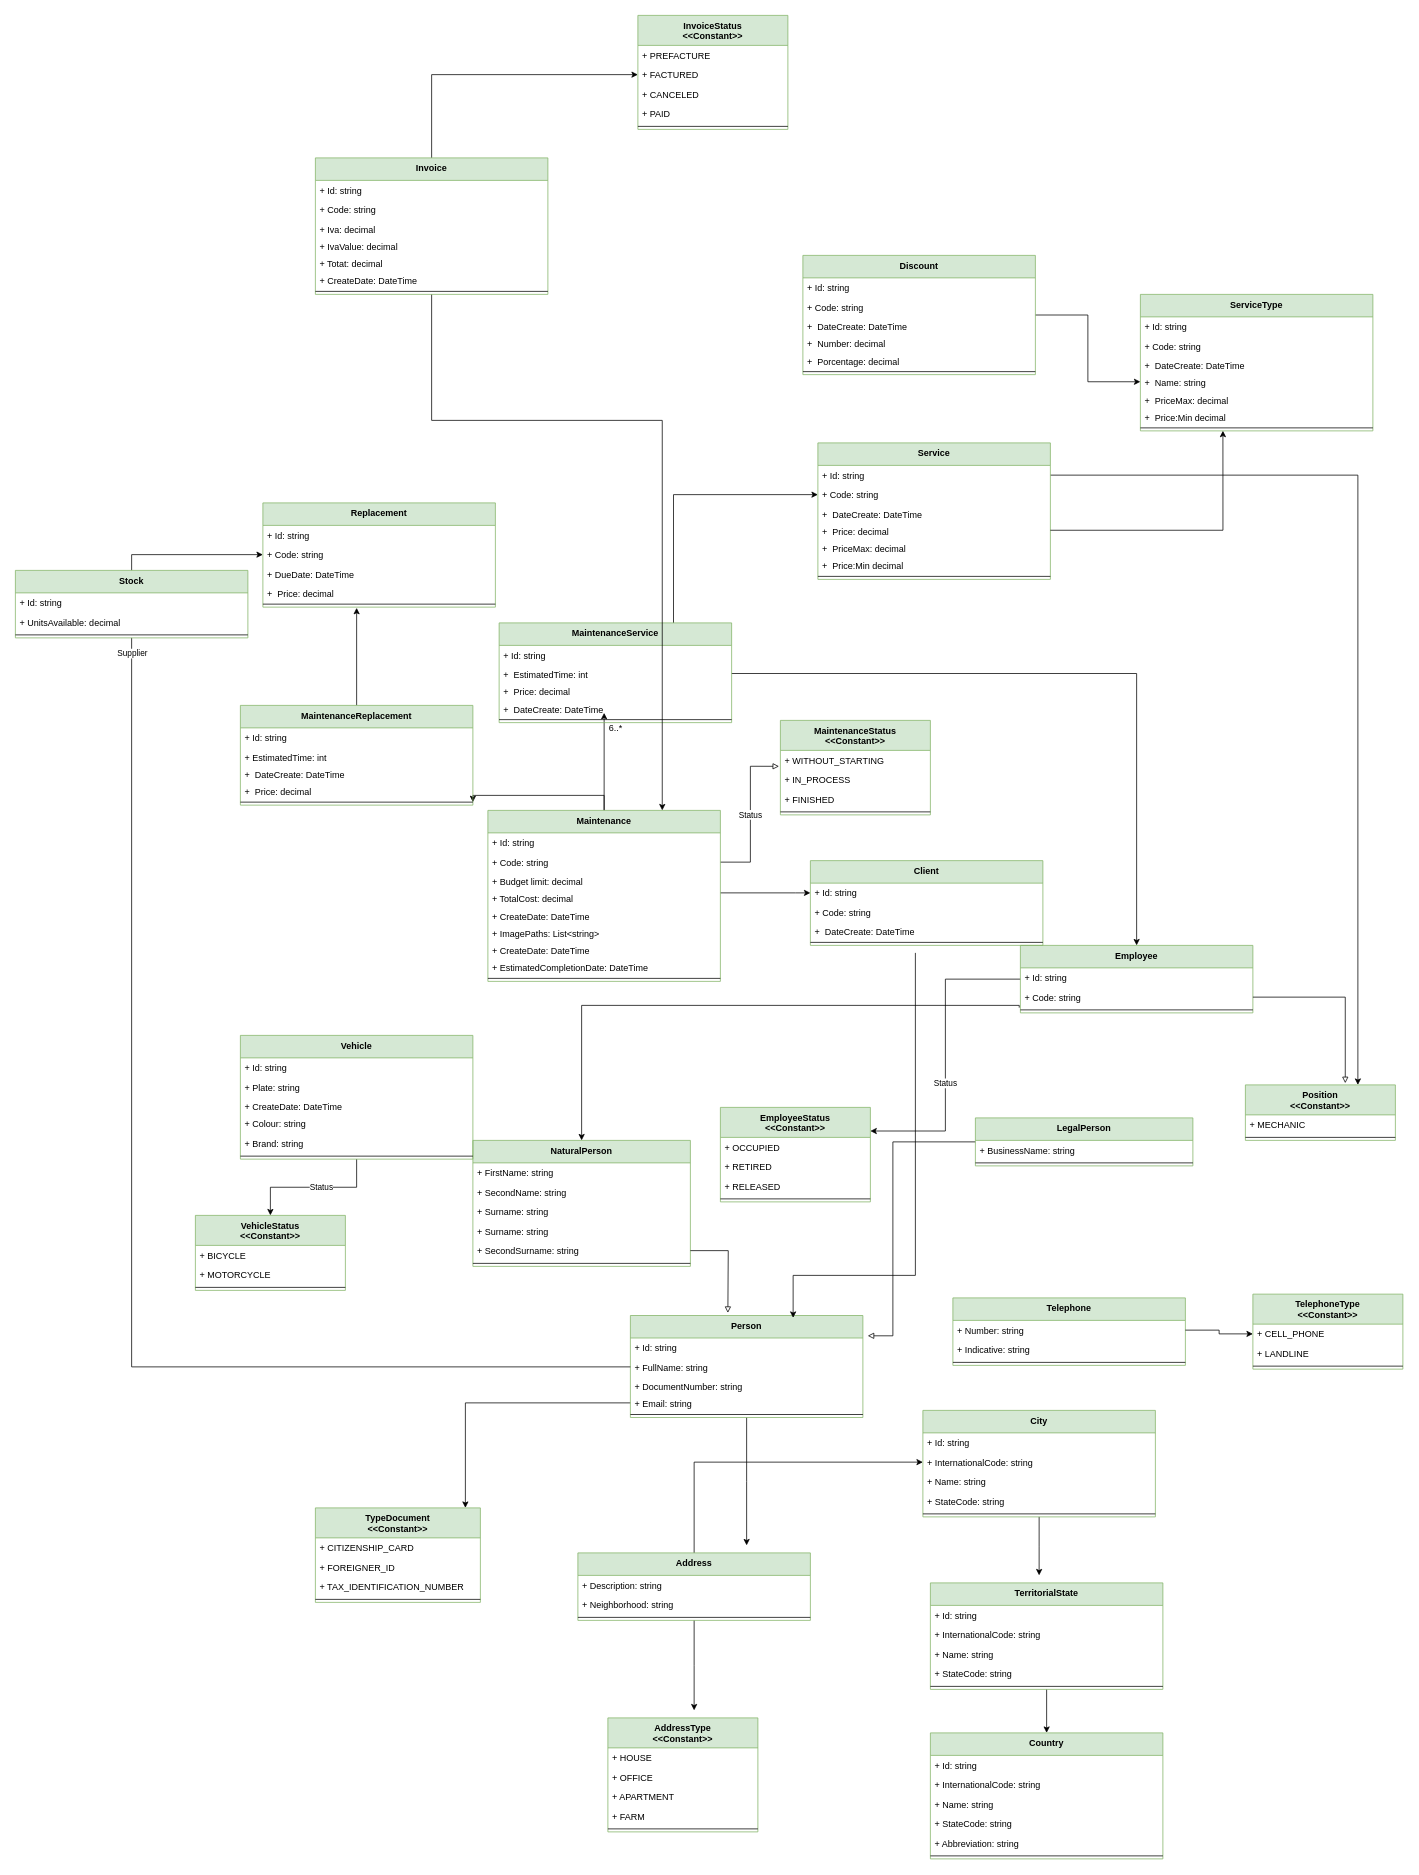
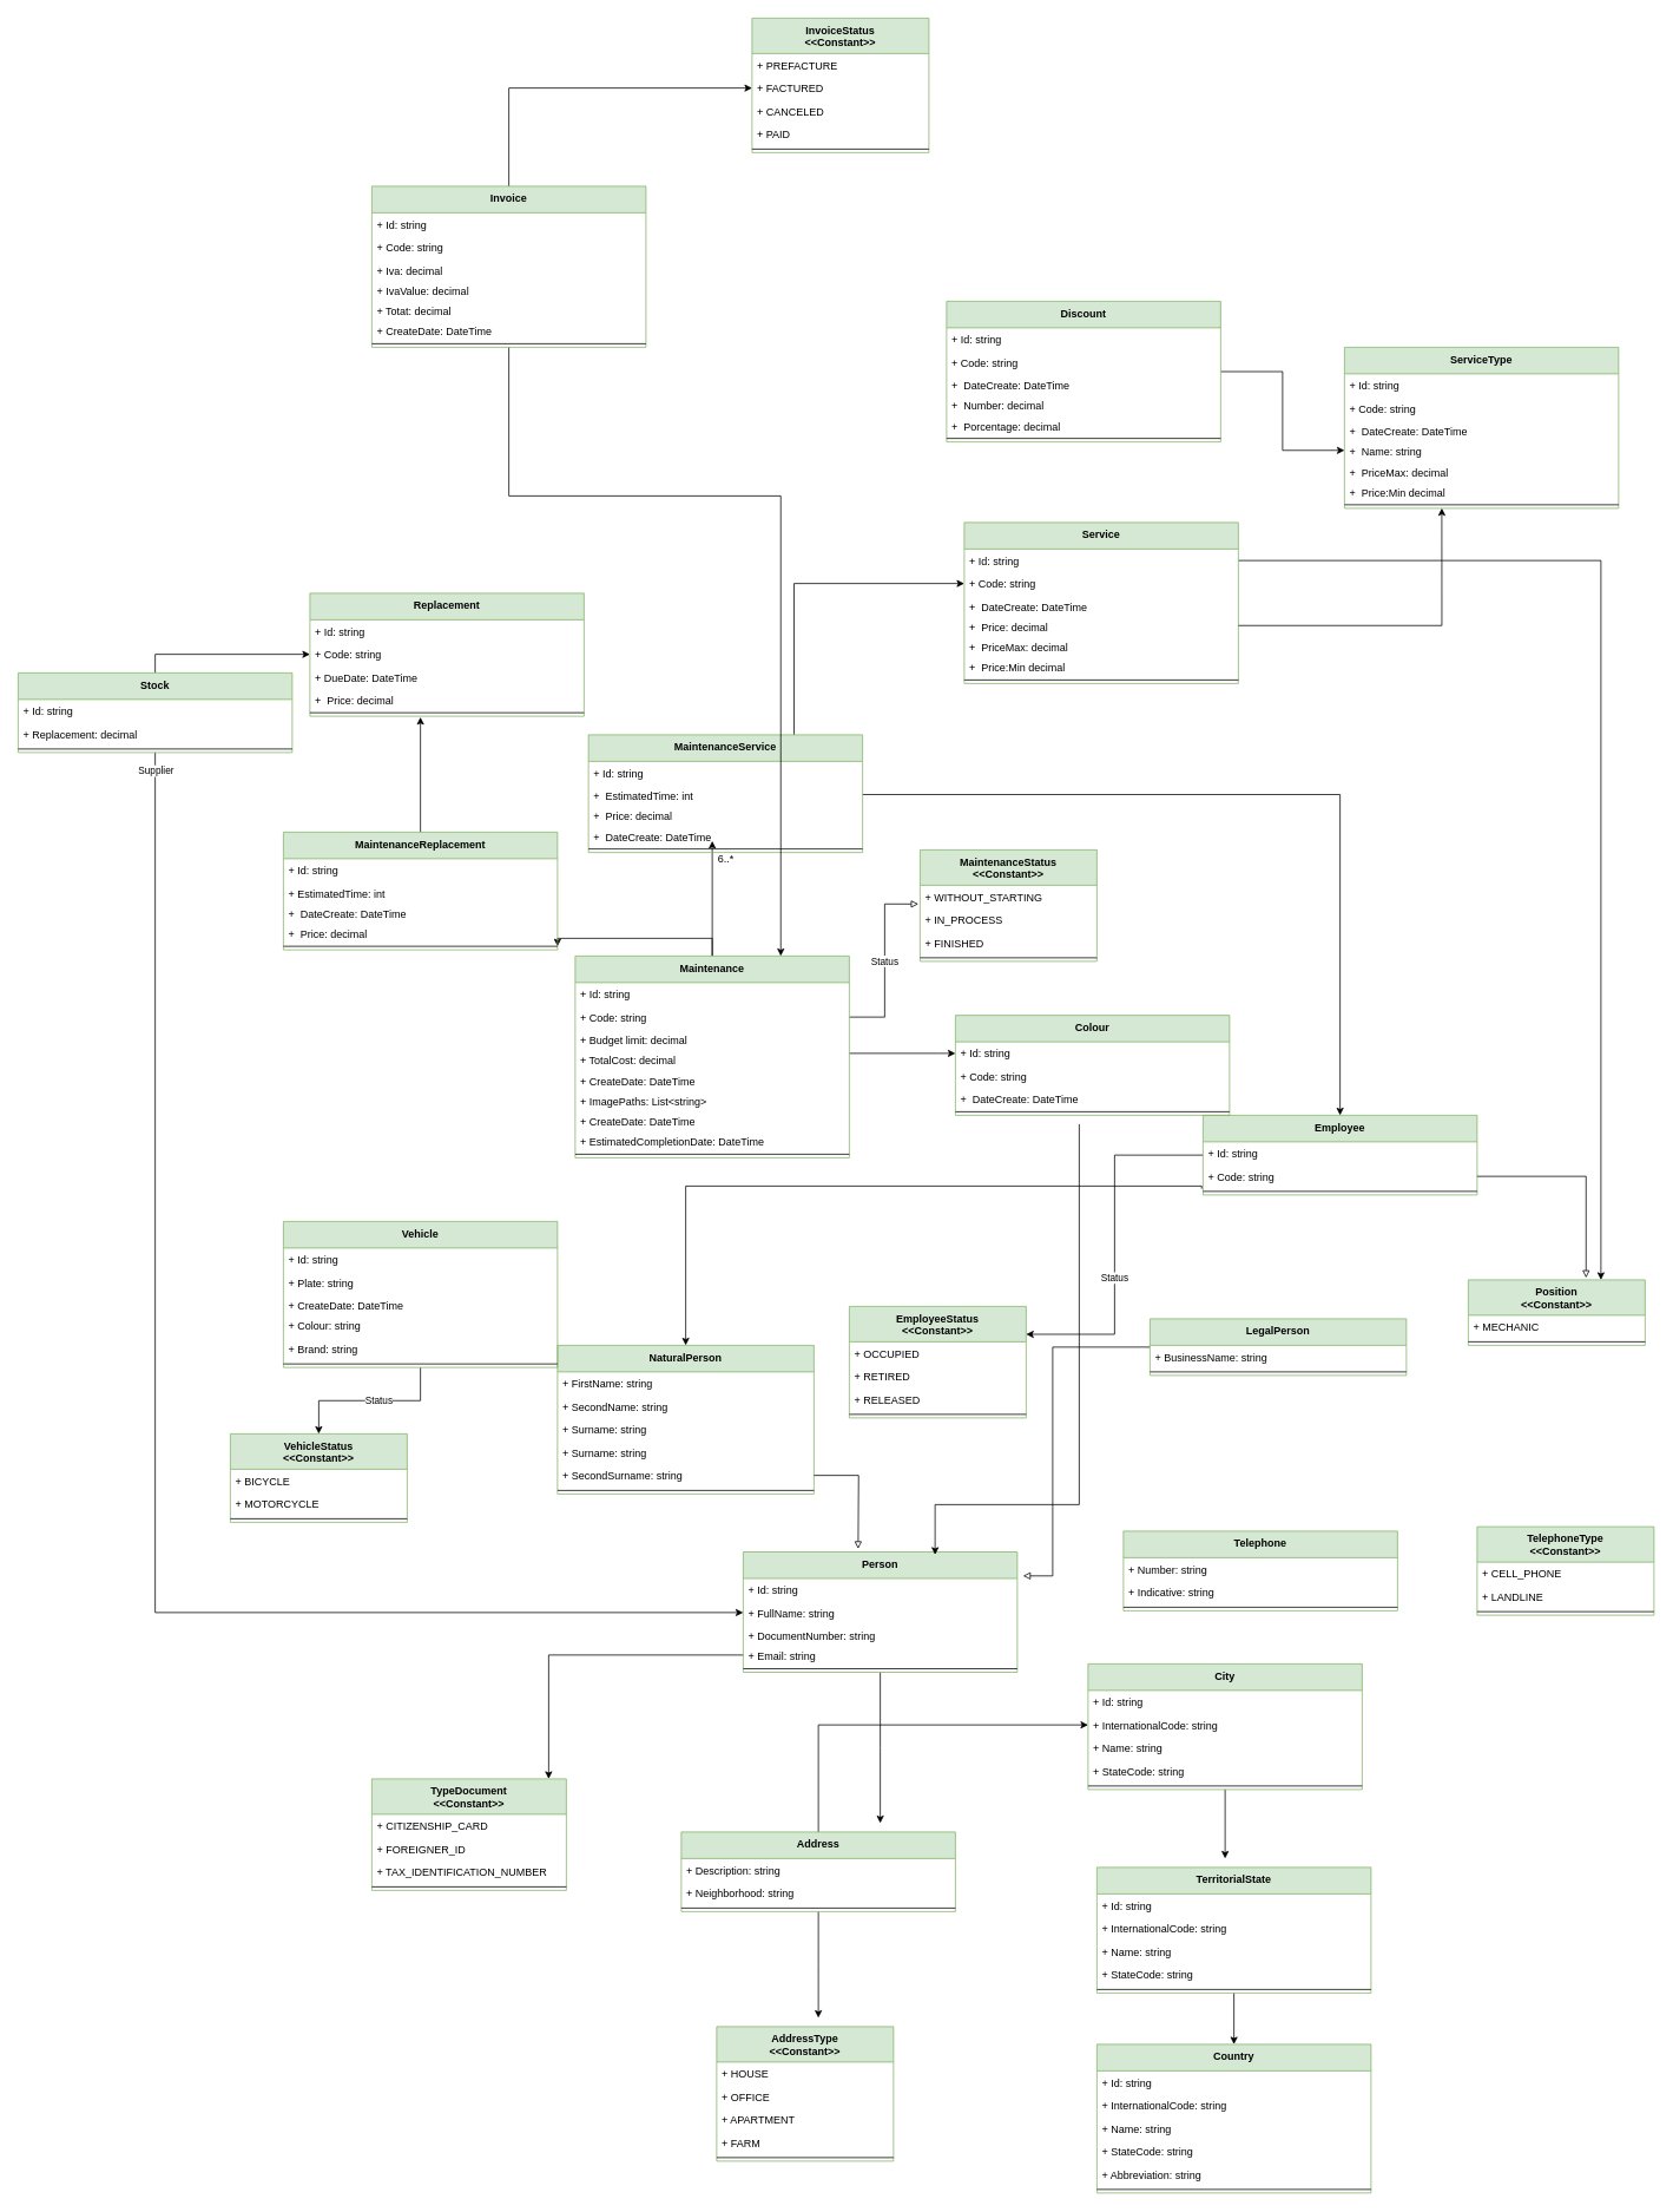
- <mxCell id="137" value="+ UnitsAvailable: decimal" style="text;strokeColor=none;fillColor=none;align=left;verticalAlign=top;spacingLeft=4;spacingRight=4;overflow=hidden;rotatable=0;points=[[0,0.5],[1,0.5]];portConstraint=eastwest;" vertex="1" parent="135"><mxGeometry y="56" width="310" height="26" as="geometry" /></mxCell>
+ <mxCell id="137" value="+ Replacement: decimal" style="text;strokeColor=none;fillColor=none;align=left;verticalAlign=top;spacingLeft=4;spacingRight=4;overflow=hidden;rotatable=0;points=[[0,0.5],[1,0.5]];portConstraint=eastwest;" vertex="1" parent="135"><mxGeometry y="56" width="310" height="26" as="geometry" /></mxCell>
- <mxCell id="117" value="Client" style="swimlane;fontStyle=1;align=center;verticalAlign=top;childLayout=stackLayout;horizontal=1;startSize=30;horizontalStack=0;resizeParent=1;resizeParentMax=0;resizeLast=0;collapsible=1;marginBottom=0;strokeColor=#82b366;fillColor=#d5e8d4;" vertex="1" parent="1"><mxGeometry x="1080" y="1147" width="310" height="113" as="geometry" /></mxCell>
+ <mxCell id="117" value="Colour" style="swimlane;fontStyle=1;align=center;verticalAlign=top;childLayout=stackLayout;horizontal=1;startSize=30;horizontalStack=0;resizeParent=1;resizeParentMax=0;resizeLast=0;collapsible=1;marginBottom=0;strokeColor=#82b366;fillColor=#d5e8d4;" vertex="1" parent="1"><mxGeometry x="1080" y="1147" width="310" height="113" as="geometry" /></mxCell>
- <mxCell id="36" style="edgeStyle=orthogonalEdgeStyle;rounded=0;orthogonalLoop=1;jettySize=auto;html=1;entryX=0;entryY=0.5;entryDx=0;entryDy=0;" edge="1" parent="1" source="21" target="25"><mxGeometry relative="1" as="geometry" /></mxCell>
- <mxCell id="133" style="edgeStyle=orthogonalEdgeStyle;rounded=0;orthogonalLoop=1;jettySize=auto;html=1;shadow=0;endArrow=none;endFill=1;" edge="1" parent="1" source="135" target="30"><mxGeometry relative="1" as="geometry"><Array as="points"><mxPoint x="175" y="1822" /></Array></mxGeometry></mxCell>
+ <mxCell id="133" style="edgeStyle=orthogonalEdgeStyle;rounded=0;orthogonalLoop=1;jettySize=auto;html=1;shadow=0;endArrow=classic;endFill=1;" edge="1" parent="1" source="135" target="30"><mxGeometry relative="1" as="geometry"><Array as="points"><mxPoint x="175" y="1822" /></Array></mxGeometry></mxCell>
